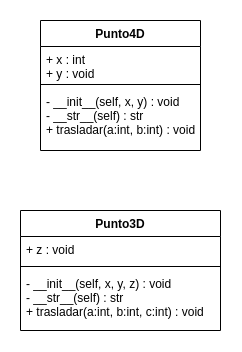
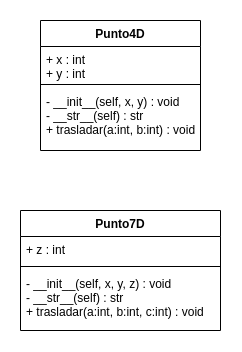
- <mxCell id="3" value="+ x : int&#10;+ y : void" style="text;strokeColor=none;fillColor=none;align=left;verticalAlign=top;spacingLeft=4;spacingRight=4;overflow=hidden;rotatable=0;points=[[0,0.5],[1,0.5]];portConstraint=eastwest;" parent="2" vertex="1"><mxGeometry y="26" width="160" height="34" as="geometry" /></mxCell>
+ <mxCell id="3" value="+ x : int&#10;+ y : int" style="text;strokeColor=none;fillColor=none;align=left;verticalAlign=top;spacingLeft=4;spacingRight=4;overflow=hidden;rotatable=0;points=[[0,0.5],[1,0.5]];portConstraint=eastwest;" parent="2" vertex="1"><mxGeometry y="26" width="160" height="34" as="geometry" /></mxCell>
- <mxCell id="6" value="Punto3D" style="swimlane;fontStyle=1;align=center;verticalAlign=top;childLayout=stackLayout;horizontal=1;startSize=26;horizontalStack=0;resizeParent=1;resizeParentMax=0;resizeLast=0;collapsible=1;marginBottom=0;" parent="1" vertex="1"><mxGeometry x="20" y="210" width="200" height="120" as="geometry" /></mxCell>
+ <mxCell id="6" value="Punto7D" style="swimlane;fontStyle=1;align=center;verticalAlign=top;childLayout=stackLayout;horizontal=1;startSize=26;horizontalStack=0;resizeParent=1;resizeParentMax=0;resizeLast=0;collapsible=1;marginBottom=0;" parent="1" vertex="1"><mxGeometry x="20" y="210" width="200" height="120" as="geometry" /></mxCell>
- <mxCell id="7" value="+ z : void" style="text;strokeColor=none;fillColor=none;align=left;verticalAlign=top;spacingLeft=4;spacingRight=4;overflow=hidden;rotatable=0;points=[[0,0.5],[1,0.5]];portConstraint=eastwest;" parent="6" vertex="1"><mxGeometry y="26" width="200" height="26" as="geometry" /></mxCell>
+ <mxCell id="7" value="+ z : int" style="text;strokeColor=none;fillColor=none;align=left;verticalAlign=top;spacingLeft=4;spacingRight=4;overflow=hidden;rotatable=0;points=[[0,0.5],[1,0.5]];portConstraint=eastwest;" parent="6" vertex="1"><mxGeometry y="26" width="200" height="26" as="geometry" /></mxCell>
